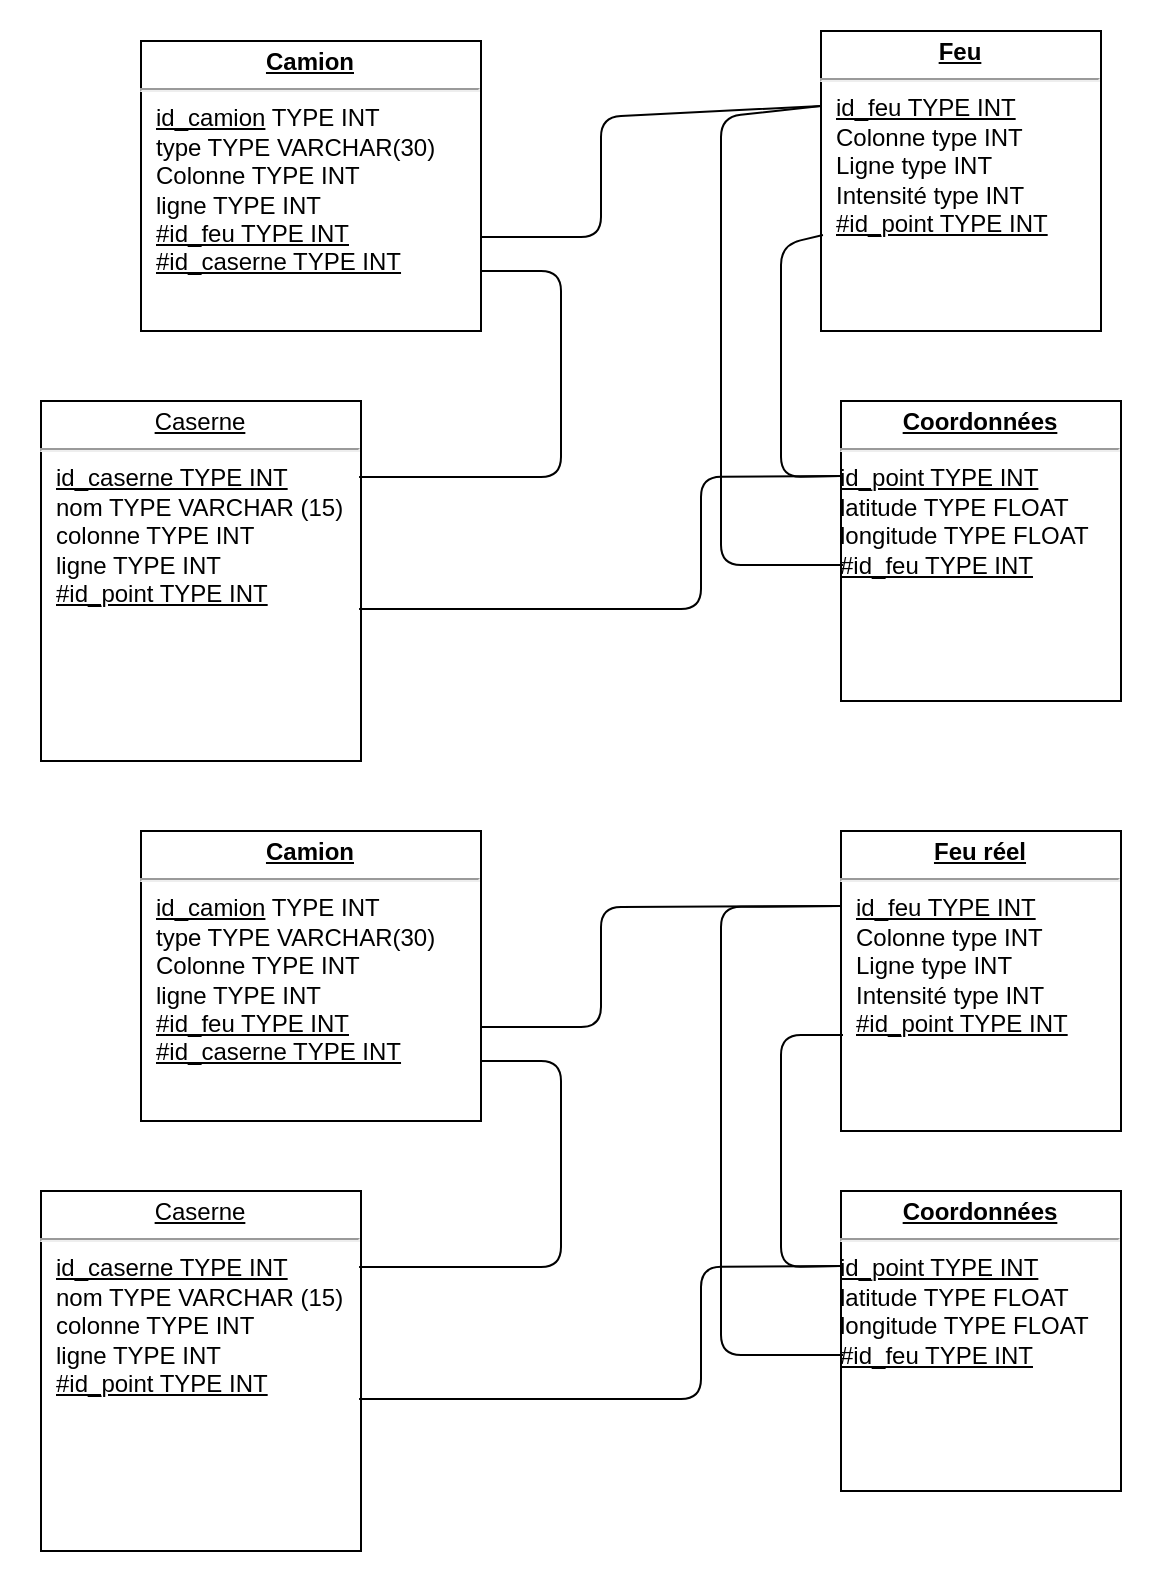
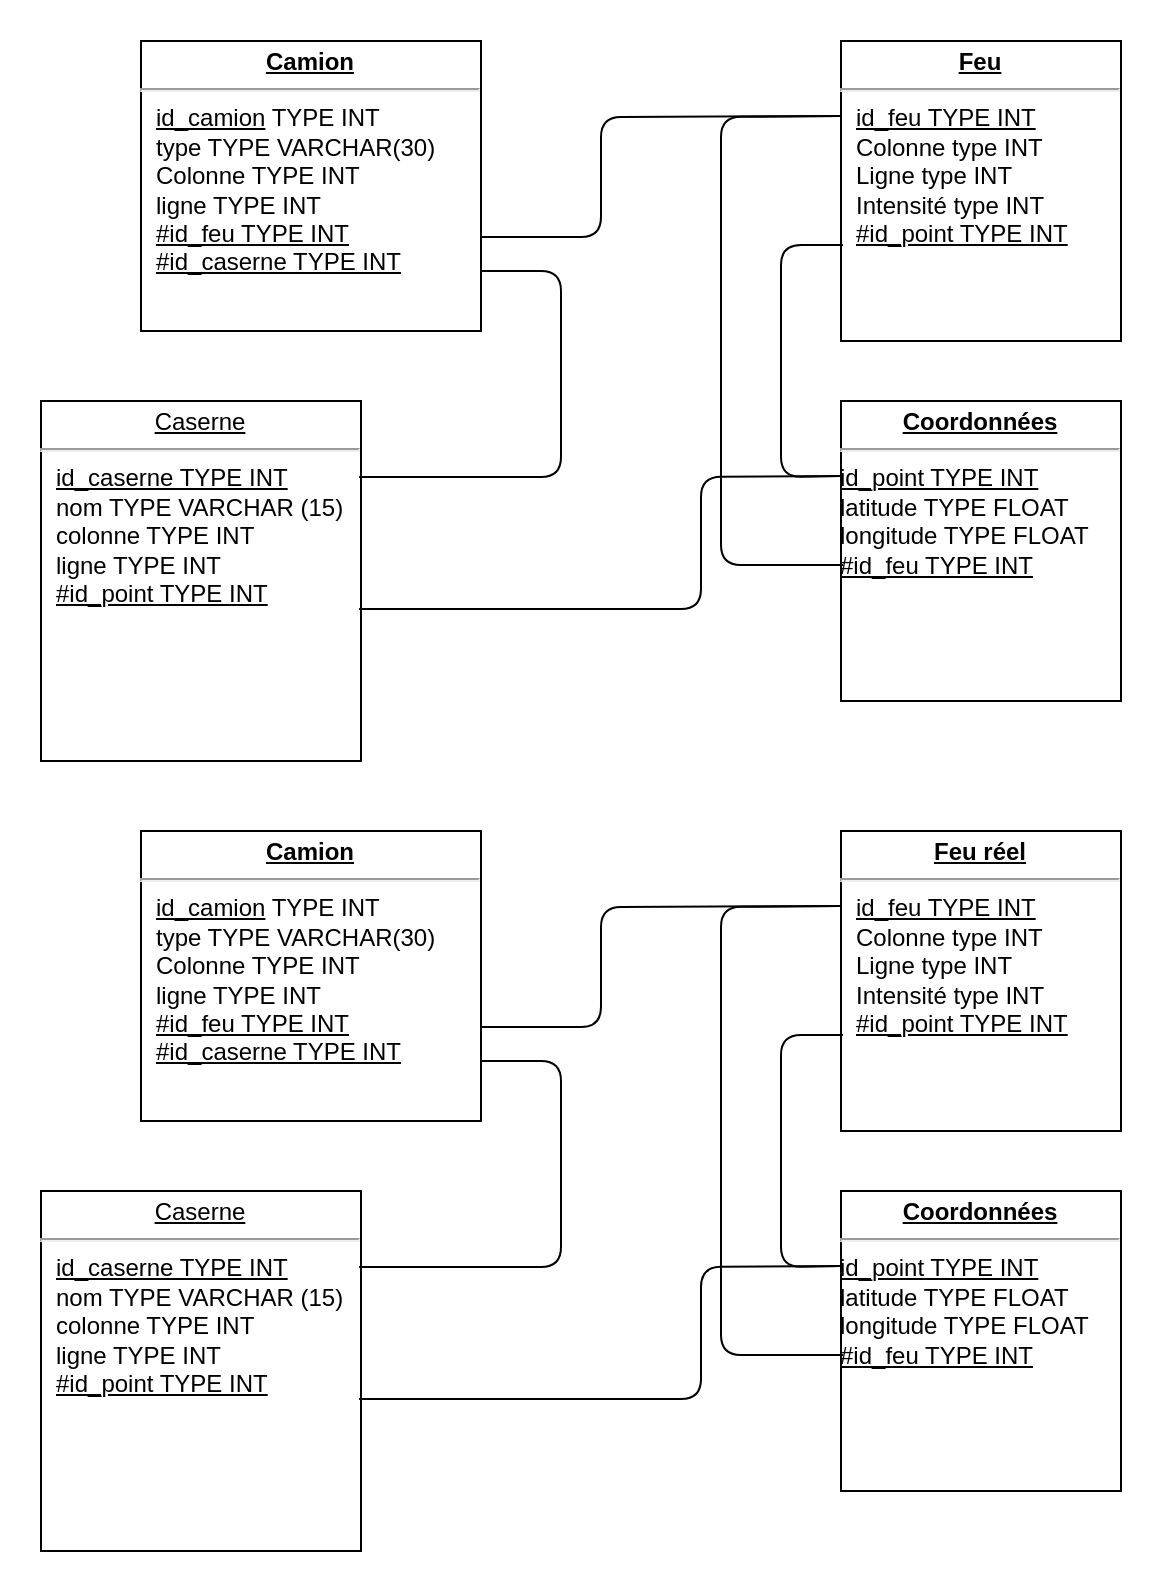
- <mxCell id="4" value="&lt;p style=&quot;margin: 0px ; margin-top: 4px ; text-align: center ; text-decoration: underline&quot;&gt;&lt;b&gt;Feu&lt;/b&gt;&lt;br&gt;&lt;/p&gt;&lt;hr&gt;&lt;p style=&quot;margin: 0px ; margin-left: 8px&quot;&gt;&lt;u&gt;id_feu TYPE INT&lt;/u&gt;&lt;br&gt;&lt;/p&gt;&lt;p style=&quot;margin: 0px ; margin-left: 8px&quot;&gt;Colonne type INT&lt;/p&gt;&lt;p style=&quot;margin: 0px ; margin-left: 8px&quot;&gt;Ligne type INT&lt;/p&gt;&lt;p style=&quot;margin: 0px ; margin-left: 8px&quot;&gt;Intensité type INT&lt;/p&gt;&lt;p style=&quot;margin: 0px ; margin-left: 8px&quot;&gt;&lt;u&gt;#id_point TYPE INT&lt;/u&gt;&lt;br&gt;&lt;/p&gt;" style="verticalAlign=top;align=left;overflow=fill;fontSize=12;fontFamily=Helvetica;html=1;rounded=0;shadow=0;comic=0;labelBackgroundColor=none;strokeWidth=1" parent="1" vertex="1"><mxGeometry x="410" y="15" width="140" height="150" as="geometry" /></mxCell>
+ <mxCell id="4" value="&lt;p style=&quot;margin: 0px ; margin-top: 4px ; text-align: center ; text-decoration: underline&quot;&gt;&lt;b&gt;Feu&lt;/b&gt;&lt;br&gt;&lt;/p&gt;&lt;hr&gt;&lt;p style=&quot;margin: 0px ; margin-left: 8px&quot;&gt;&lt;u&gt;id_feu TYPE INT&lt;/u&gt;&lt;br&gt;&lt;/p&gt;&lt;p style=&quot;margin: 0px ; margin-left: 8px&quot;&gt;Colonne type INT&lt;/p&gt;&lt;p style=&quot;margin: 0px ; margin-left: 8px&quot;&gt;Ligne type INT&lt;/p&gt;&lt;p style=&quot;margin: 0px ; margin-left: 8px&quot;&gt;Intensité type INT&lt;/p&gt;&lt;p style=&quot;margin: 0px ; margin-left: 8px&quot;&gt;&lt;u&gt;#id_point TYPE INT&lt;/u&gt;&lt;br&gt;&lt;/p&gt;" style="verticalAlign=top;align=left;overflow=fill;fontSize=12;fontFamily=Helvetica;html=1;rounded=0;shadow=0;comic=0;labelBackgroundColor=none;strokeWidth=1" parent="1" vertex="1"><mxGeometry x="420" y="20" width="140" height="150" as="geometry" /></mxCell>
